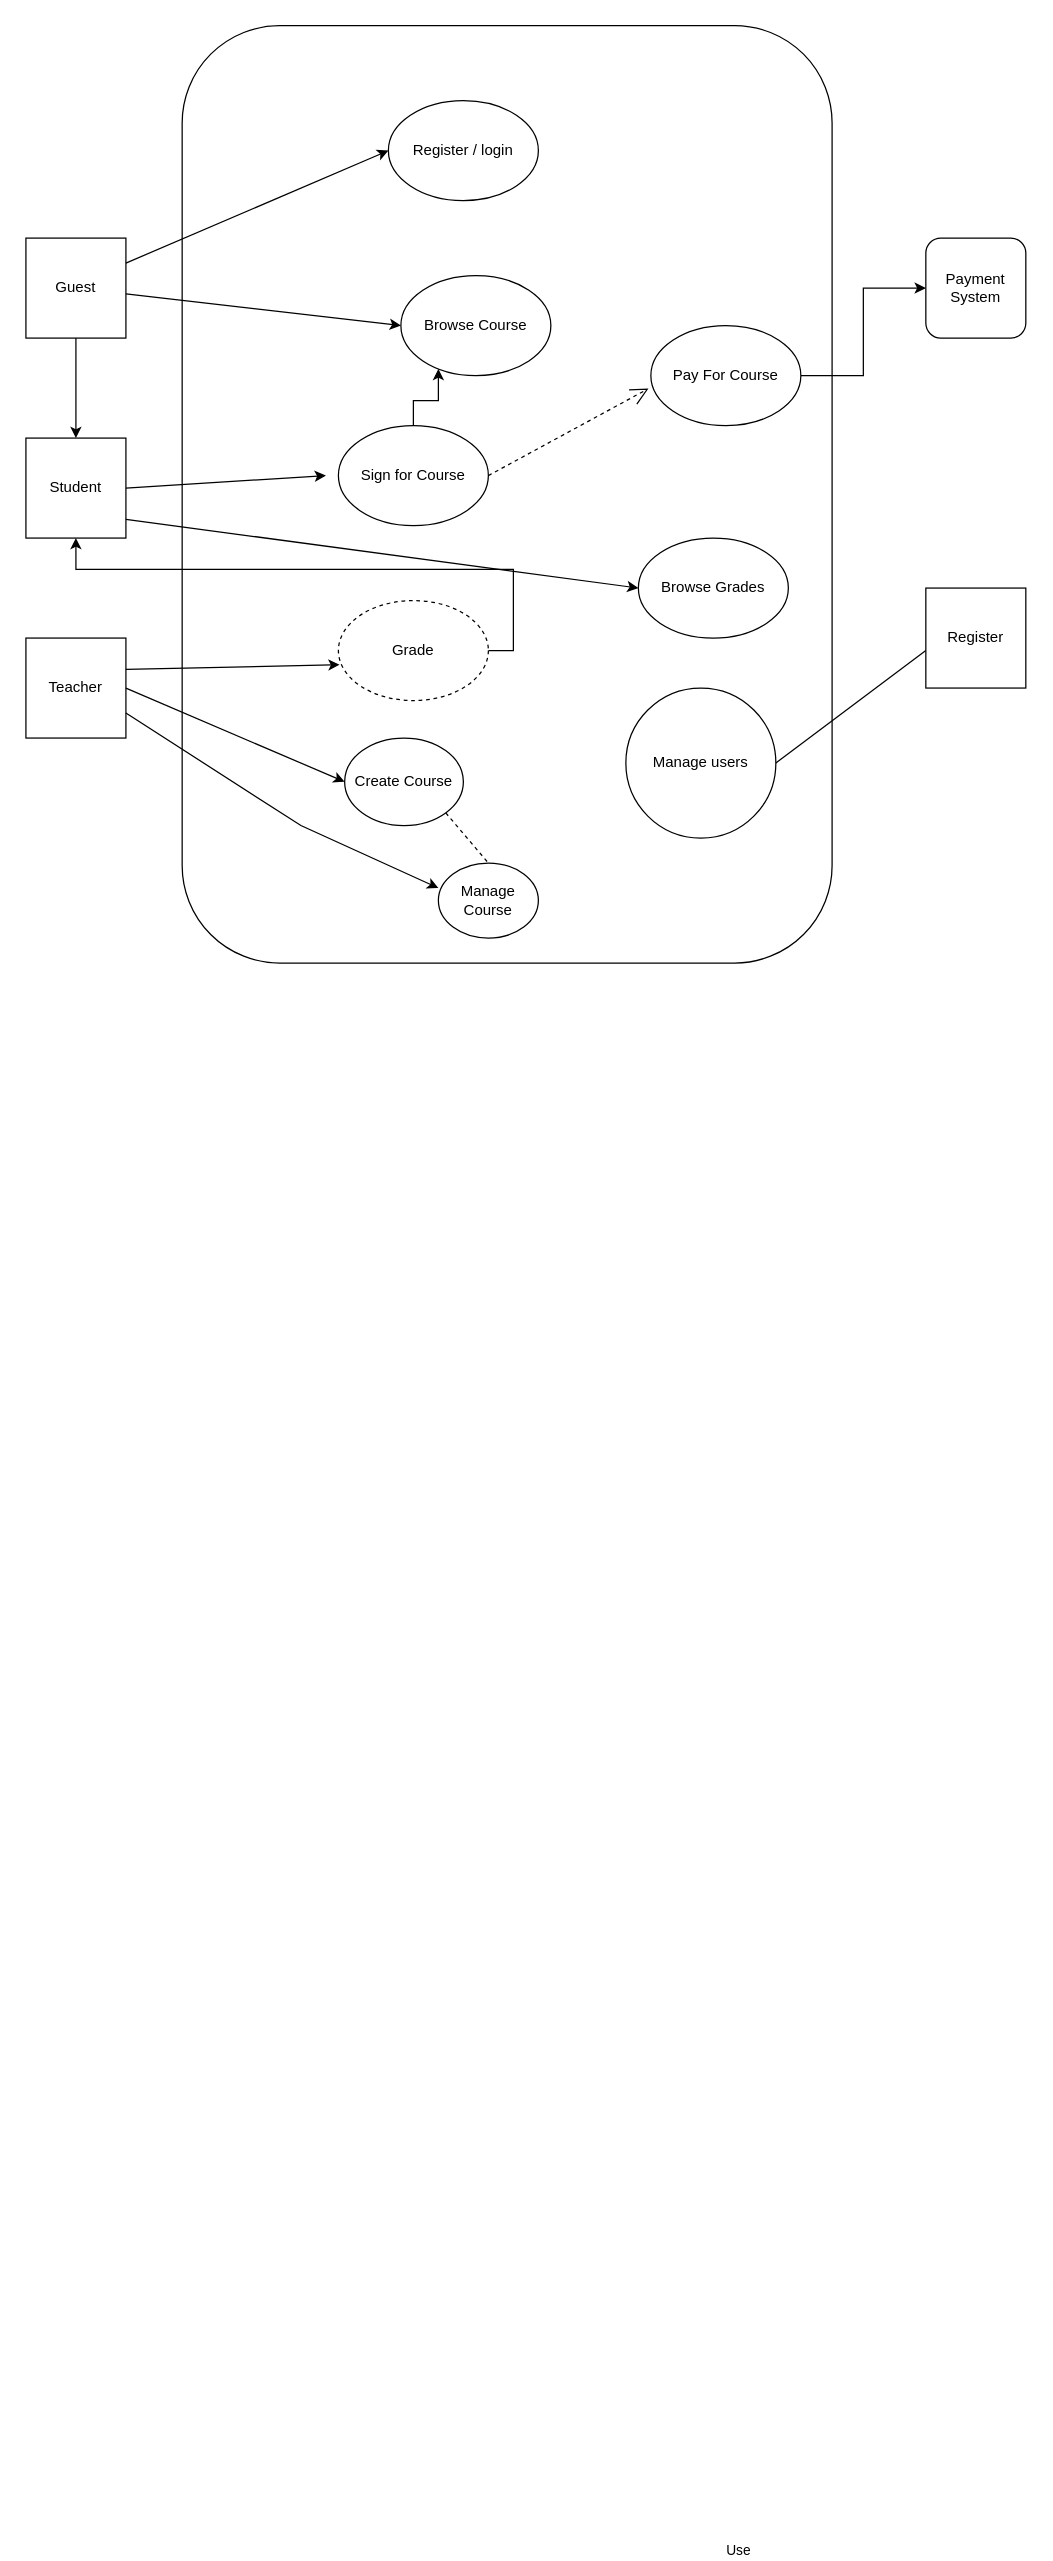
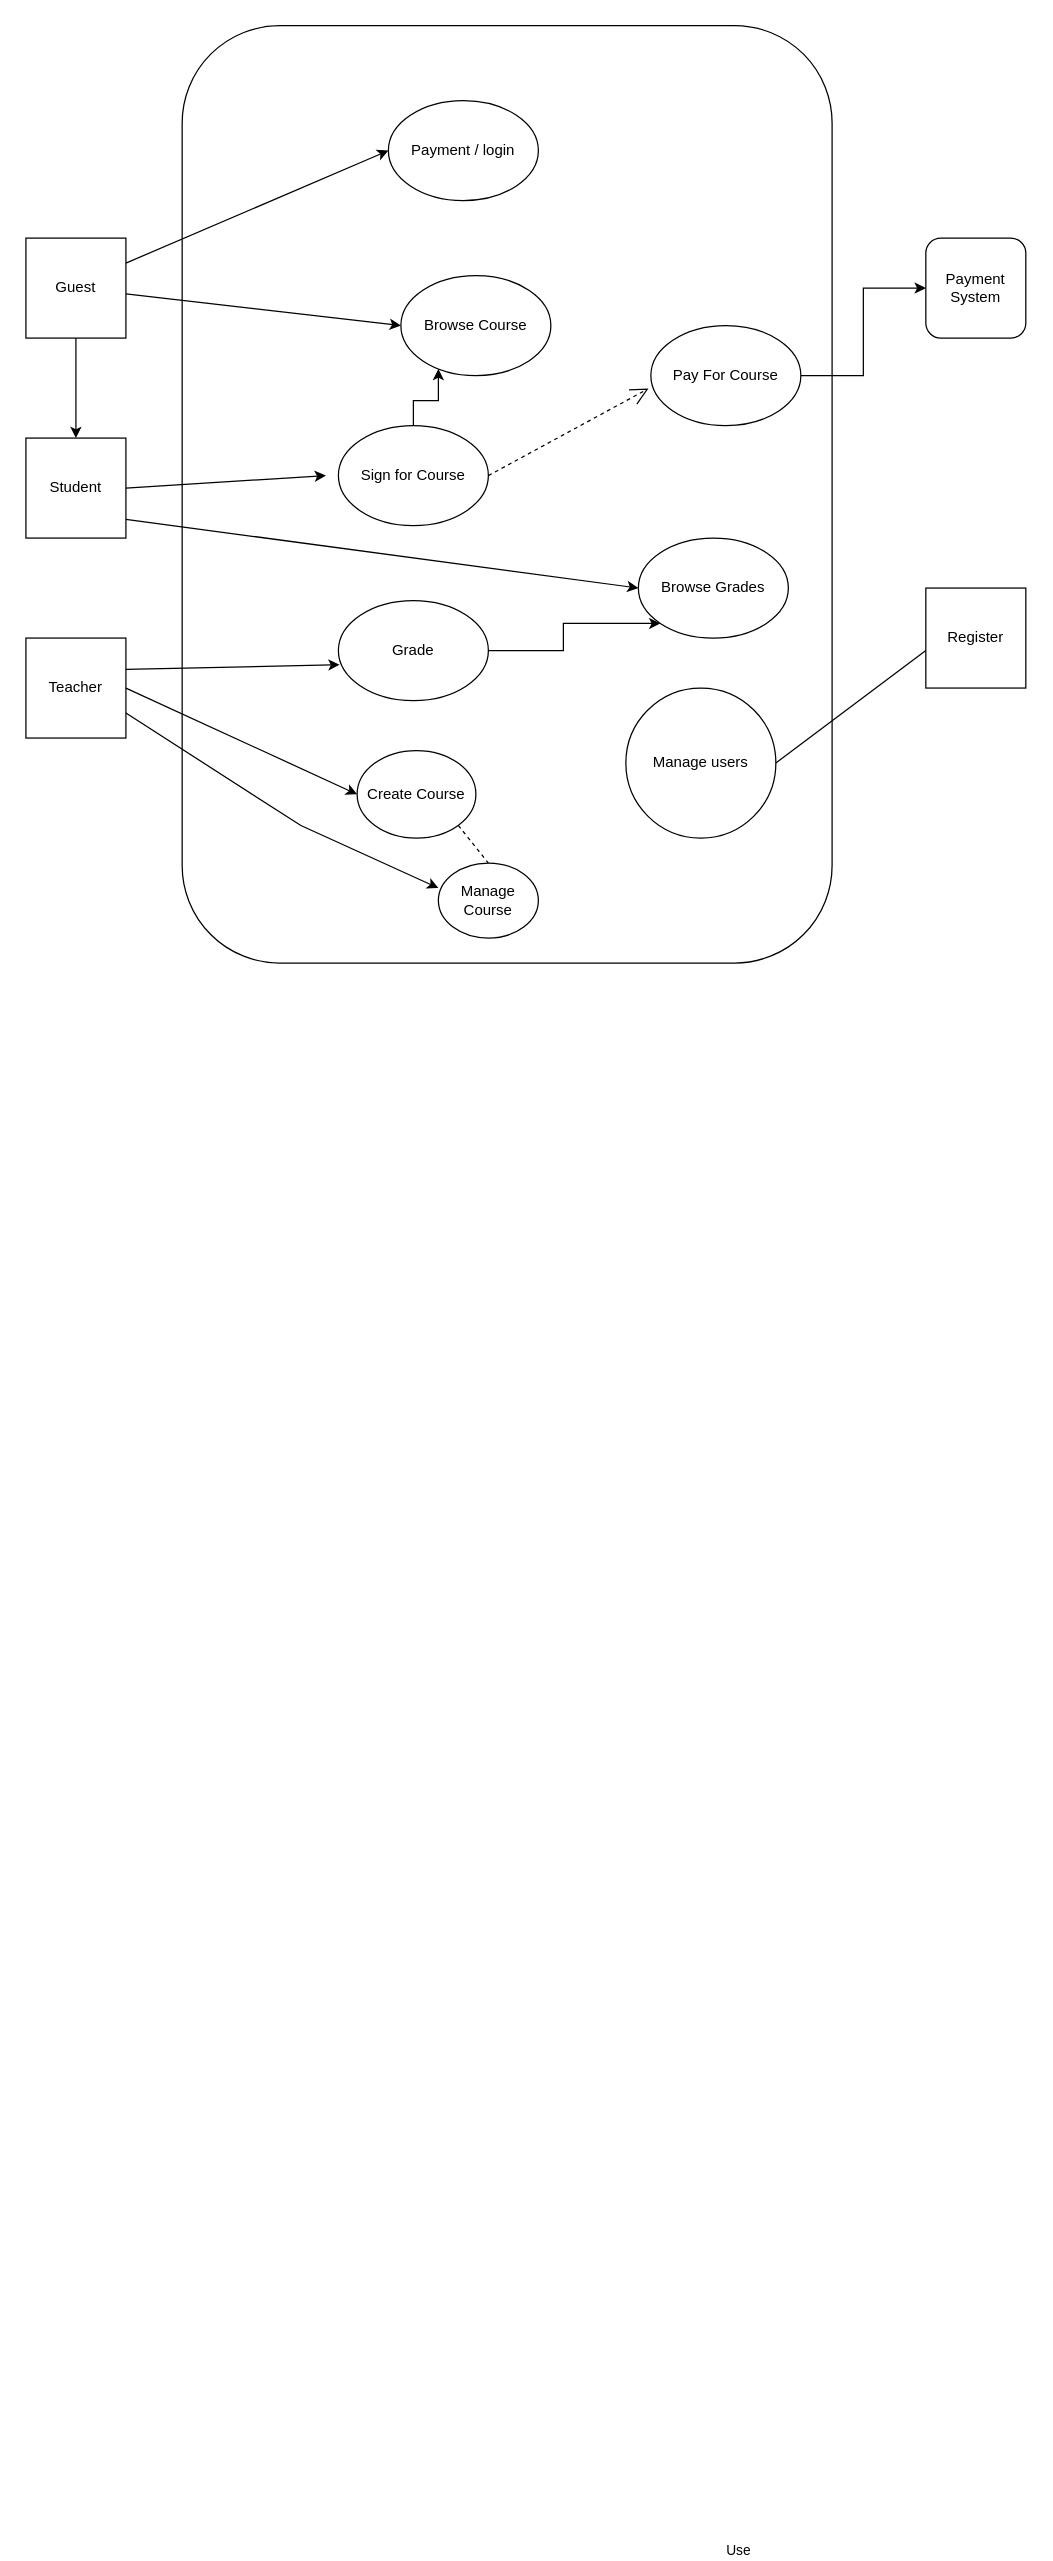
- <mxCell id="9" value="Register / login" style="ellipse;whiteSpace=wrap;html=1;" vertex="1" parent="1"><mxGeometry x="310" y="80" width="120" height="80" as="geometry" /></mxCell>
+ <mxCell id="9" value="Payment / login" style="ellipse;whiteSpace=wrap;html=1;" vertex="1" parent="1"><mxGeometry x="310" y="80" width="120" height="80" as="geometry" /></mxCell>
- <mxCell id="15" style="edgeStyle=orthogonalEdgeStyle;rounded=0;orthogonalLoop=1;jettySize=auto;html=1;exitX=1;exitY=0.5;exitDx=0;exitDy=0;" edge="1" parent="1" source="16" target="4"><mxGeometry relative="1" as="geometry" /></mxCell>
+ <mxCell id="15" style="edgeStyle=orthogonalEdgeStyle;rounded=0;orthogonalLoop=1;jettySize=auto;html=1;exitX=1;exitY=0.5;exitDx=0;exitDy=0;entryX=0;entryY=1;entryDx=0;entryDy=0;" edge="1" parent="1" source="16" target="19"><mxGeometry relative="1" as="geometry" /></mxCell>
- <mxCell id="16" value="Grade" style="ellipse;whiteSpace=wrap;html=1;dashed=1;" vertex="1" parent="1"><mxGeometry x="270" y="480" width="120" height="80" as="geometry" /></mxCell>
+ <mxCell id="16" value="Grade" style="ellipse;whiteSpace=wrap;html=1;" vertex="1" parent="1"><mxGeometry x="270" y="480" width="120" height="80" as="geometry" /></mxCell>
- <mxCell id="17" value="Create Course" style="ellipse;whiteSpace=wrap;html=1;" vertex="1" parent="1"><mxGeometry x="275" y="590" width="95" height="70" as="geometry" /></mxCell>
+ <mxCell id="17" value="Create Course" style="ellipse;whiteSpace=wrap;html=1;" vertex="1" parent="1"><mxGeometry x="285" y="600" width="95" height="70" as="geometry" /></mxCell>
